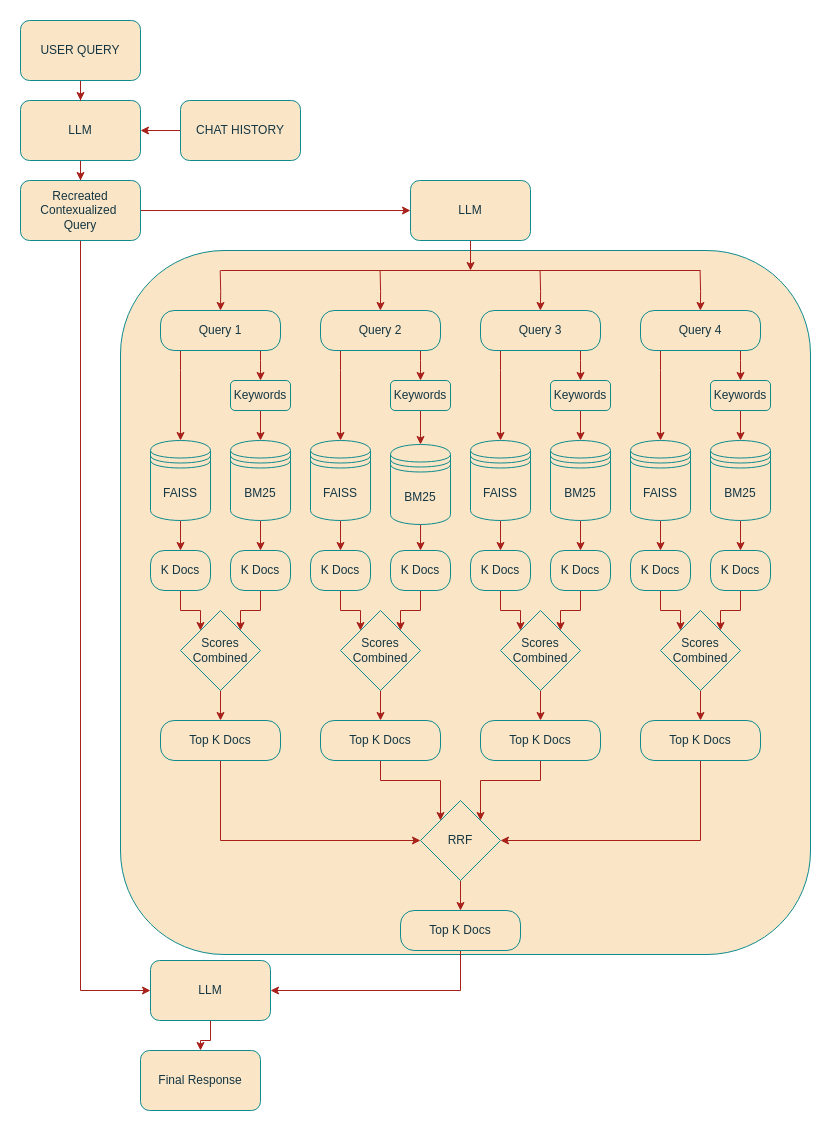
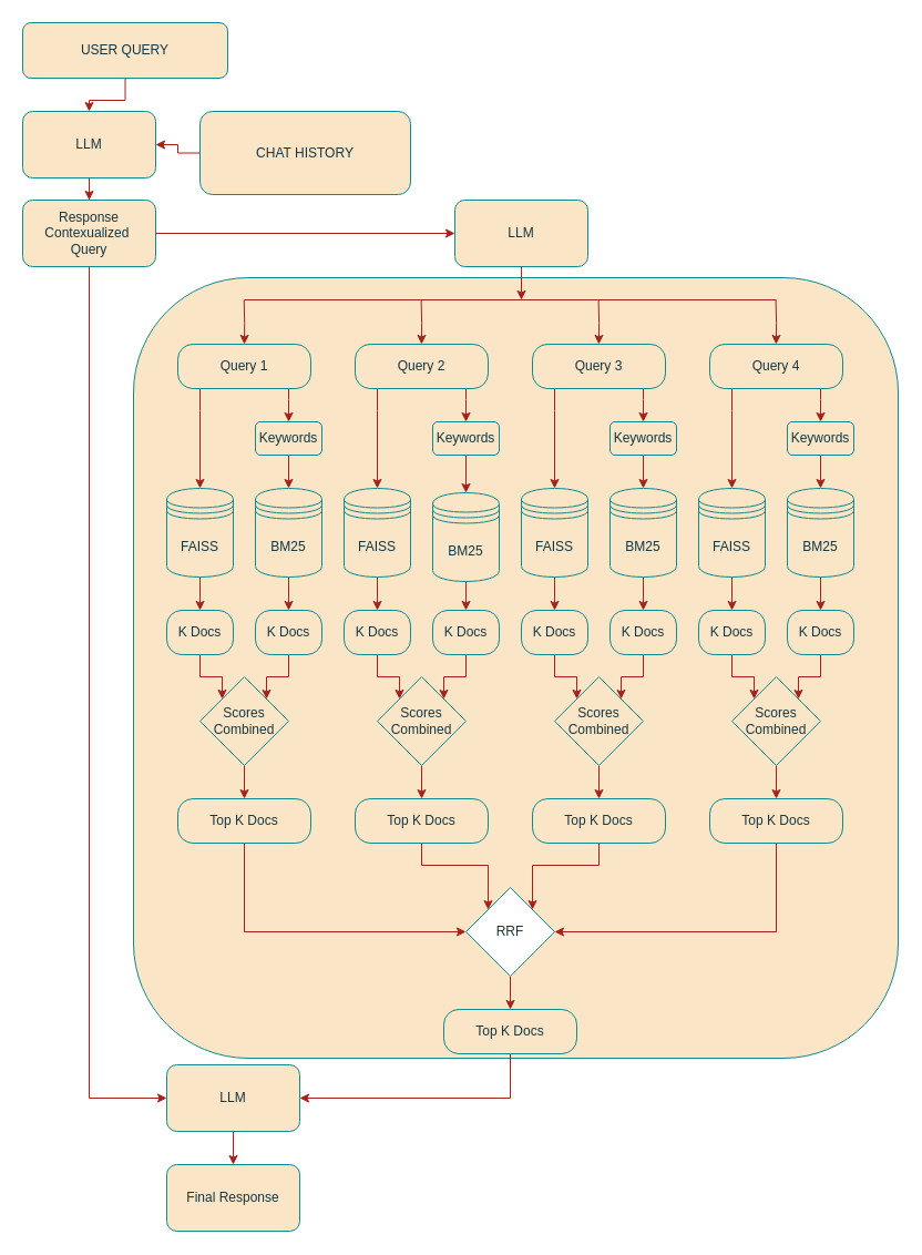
- <mxCell id="6" value="USER QUERY" style="rounded=1;whiteSpace=wrap;html=1;labelBackgroundColor=none;fillColor=#FAE5C7;strokeColor=#0F8B8D;fontColor=#143642;" parent="1" vertex="1"><mxGeometry x="20" y="20" width="120" height="60" as="geometry" /></mxCell>
+ <mxCell id="6" value="USER QUERY" style="rounded=1;whiteSpace=wrap;html=1;labelBackgroundColor=none;fillColor=#FAE5C7;strokeColor=#0F8B8D;fontColor=#143642;" parent="1" vertex="1"><mxGeometry x="20" y="20" width="185" height="50" as="geometry" /></mxCell>
- <mxCell id="90" value="CHAT HISTORY" style="rounded=1;whiteSpace=wrap;html=1;labelBackgroundColor=none;fillColor=#FAE5C7;strokeColor=#0F8B8D;fontColor=#143642;" parent="1" vertex="1"><mxGeometry x="180" y="100" width="120" height="60" as="geometry" /></mxCell>
+ <mxCell id="90" value="CHAT HISTORY" style="rounded=1;whiteSpace=wrap;html=1;labelBackgroundColor=none;fillColor=#FAE5C7;strokeColor=#0F8B8D;fontColor=#143642;" parent="1" vertex="1"><mxGeometry x="180" y="100" width="190" height="75" as="geometry" /></mxCell>
- <mxCell id="94" value="Recreated Contexualized&amp;nbsp;&lt;div&gt;Query&lt;/div&gt;" style="rounded=1;whiteSpace=wrap;html=1;labelBackgroundColor=none;fillColor=#FAE5C7;strokeColor=#0F8B8D;fontColor=#143642;" parent="1" vertex="1"><mxGeometry x="20" y="180" width="120" height="60" as="geometry" /></mxCell>
+ <mxCell id="94" value="Response Contexualized&amp;nbsp;&lt;div&gt;Query&lt;/div&gt;" style="rounded=1;whiteSpace=wrap;html=1;labelBackgroundColor=none;fillColor=#FAE5C7;strokeColor=#0F8B8D;fontColor=#143642;" parent="1" vertex="1"><mxGeometry x="20" y="180" width="120" height="60" as="geometry" /></mxCell>
- <mxCell id="28" value="RRF" style="rhombus;whiteSpace=wrap;html=1;labelBackgroundColor=none;fillColor=#FAE5C7;strokeColor=#0F8B8D;fontColor=#143642;" parent="1" vertex="1"><mxGeometry x="420" y="800" width="80" height="80" as="geometry" /></mxCell>
+ <mxCell id="28" value="RRF" style="rhombus;whiteSpace=wrap;html=1;labelBackgroundColor=none;fillColor=#ffffff;strokeColor=#0F8B8D;fontColor=#143642;" parent="1" vertex="1"><mxGeometry x="420" y="800" width="80" height="80" as="geometry" /></mxCell>
- <mxCell id="88" value="Final Response" style="rounded=1;whiteSpace=wrap;html=1;labelBackgroundColor=none;fillColor=#FAE5C7;strokeColor=#0F8B8D;fontColor=#143642;" parent="1" vertex="1"><mxGeometry x="140" y="1050" width="120" height="60" as="geometry" /></mxCell>
+ <mxCell id="88" value="Final Response" style="rounded=1;whiteSpace=wrap;html=1;labelBackgroundColor=none;fillColor=#FAE5C7;strokeColor=#0F8B8D;fontColor=#143642;" parent="1" vertex="1"><mxGeometry x="150" y="1050" width="120" height="60" as="geometry" /></mxCell>
